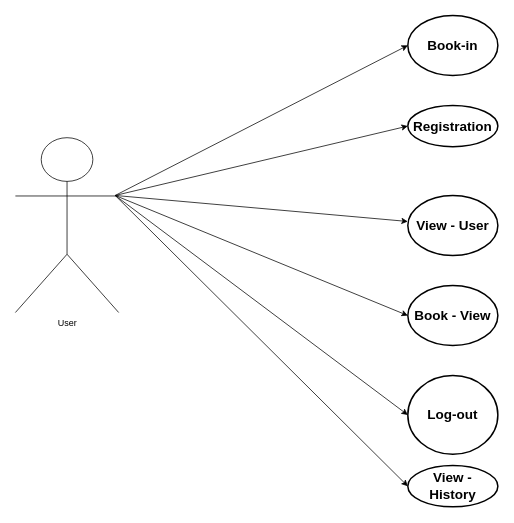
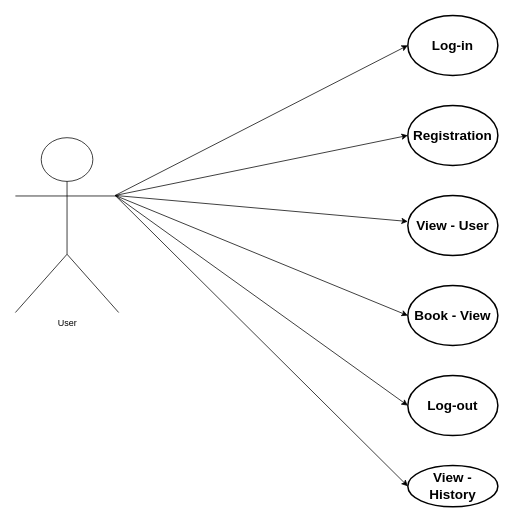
- <mxCell id="7" value="&lt;h2&gt;Book-in&lt;/h2&gt;" style="strokeWidth=2;html=1;shape=mxgraph.flowchart.start_1;whiteSpace=wrap;" vertex="1" parent="1"><mxGeometry x="543" y="20" width="120" height="80" as="geometry" /></mxCell>
+ <mxCell id="7" value="&lt;h2&gt;Log-in&lt;/h2&gt;" style="strokeWidth=2;html=1;shape=mxgraph.flowchart.start_1;whiteSpace=wrap;" vertex="1" parent="1"><mxGeometry x="543" y="20" width="120" height="80" as="geometry" /></mxCell>
- <mxCell id="3" value="&lt;h2&gt;Registration&lt;/h2&gt;" style="strokeWidth=2;html=1;shape=mxgraph.flowchart.start_1;whiteSpace=wrap;" vertex="1" parent="1"><mxGeometry x="543" y="140" width="120" height="55" as="geometry" /></mxCell>
+ <mxCell id="3" value="&lt;h2&gt;Registration&lt;/h2&gt;" style="strokeWidth=2;html=1;shape=mxgraph.flowchart.start_1;whiteSpace=wrap;" vertex="1" parent="1"><mxGeometry x="543" y="140" width="120" height="80" as="geometry" /></mxCell>
- <mxCell id="6" value="&lt;h2&gt;Log-out&lt;/h2&gt;" style="strokeWidth=2;html=1;shape=mxgraph.flowchart.start_1;whiteSpace=wrap;" vertex="1" parent="1"><mxGeometry x="543" y="500" width="120" height="105" as="geometry" /></mxCell>
+ <mxCell id="6" value="&lt;h2&gt;Log-out&lt;/h2&gt;" style="strokeWidth=2;html=1;shape=mxgraph.flowchart.start_1;whiteSpace=wrap;" vertex="1" parent="1"><mxGeometry x="543" y="500" width="120" height="80" as="geometry" /></mxCell>
